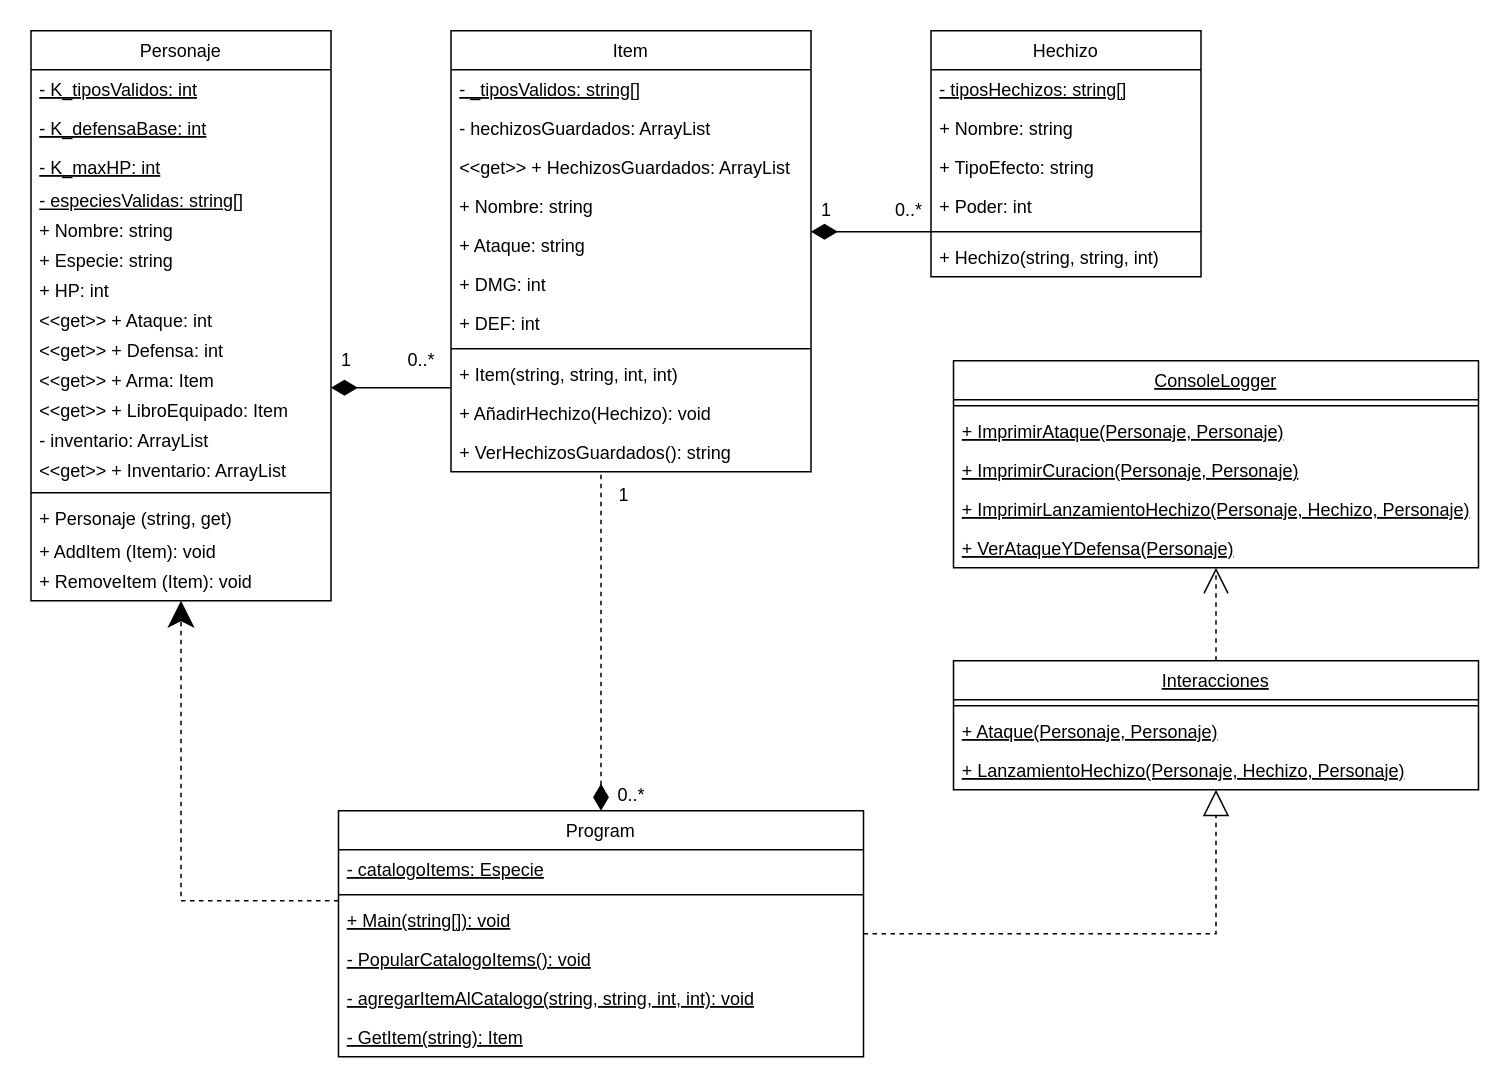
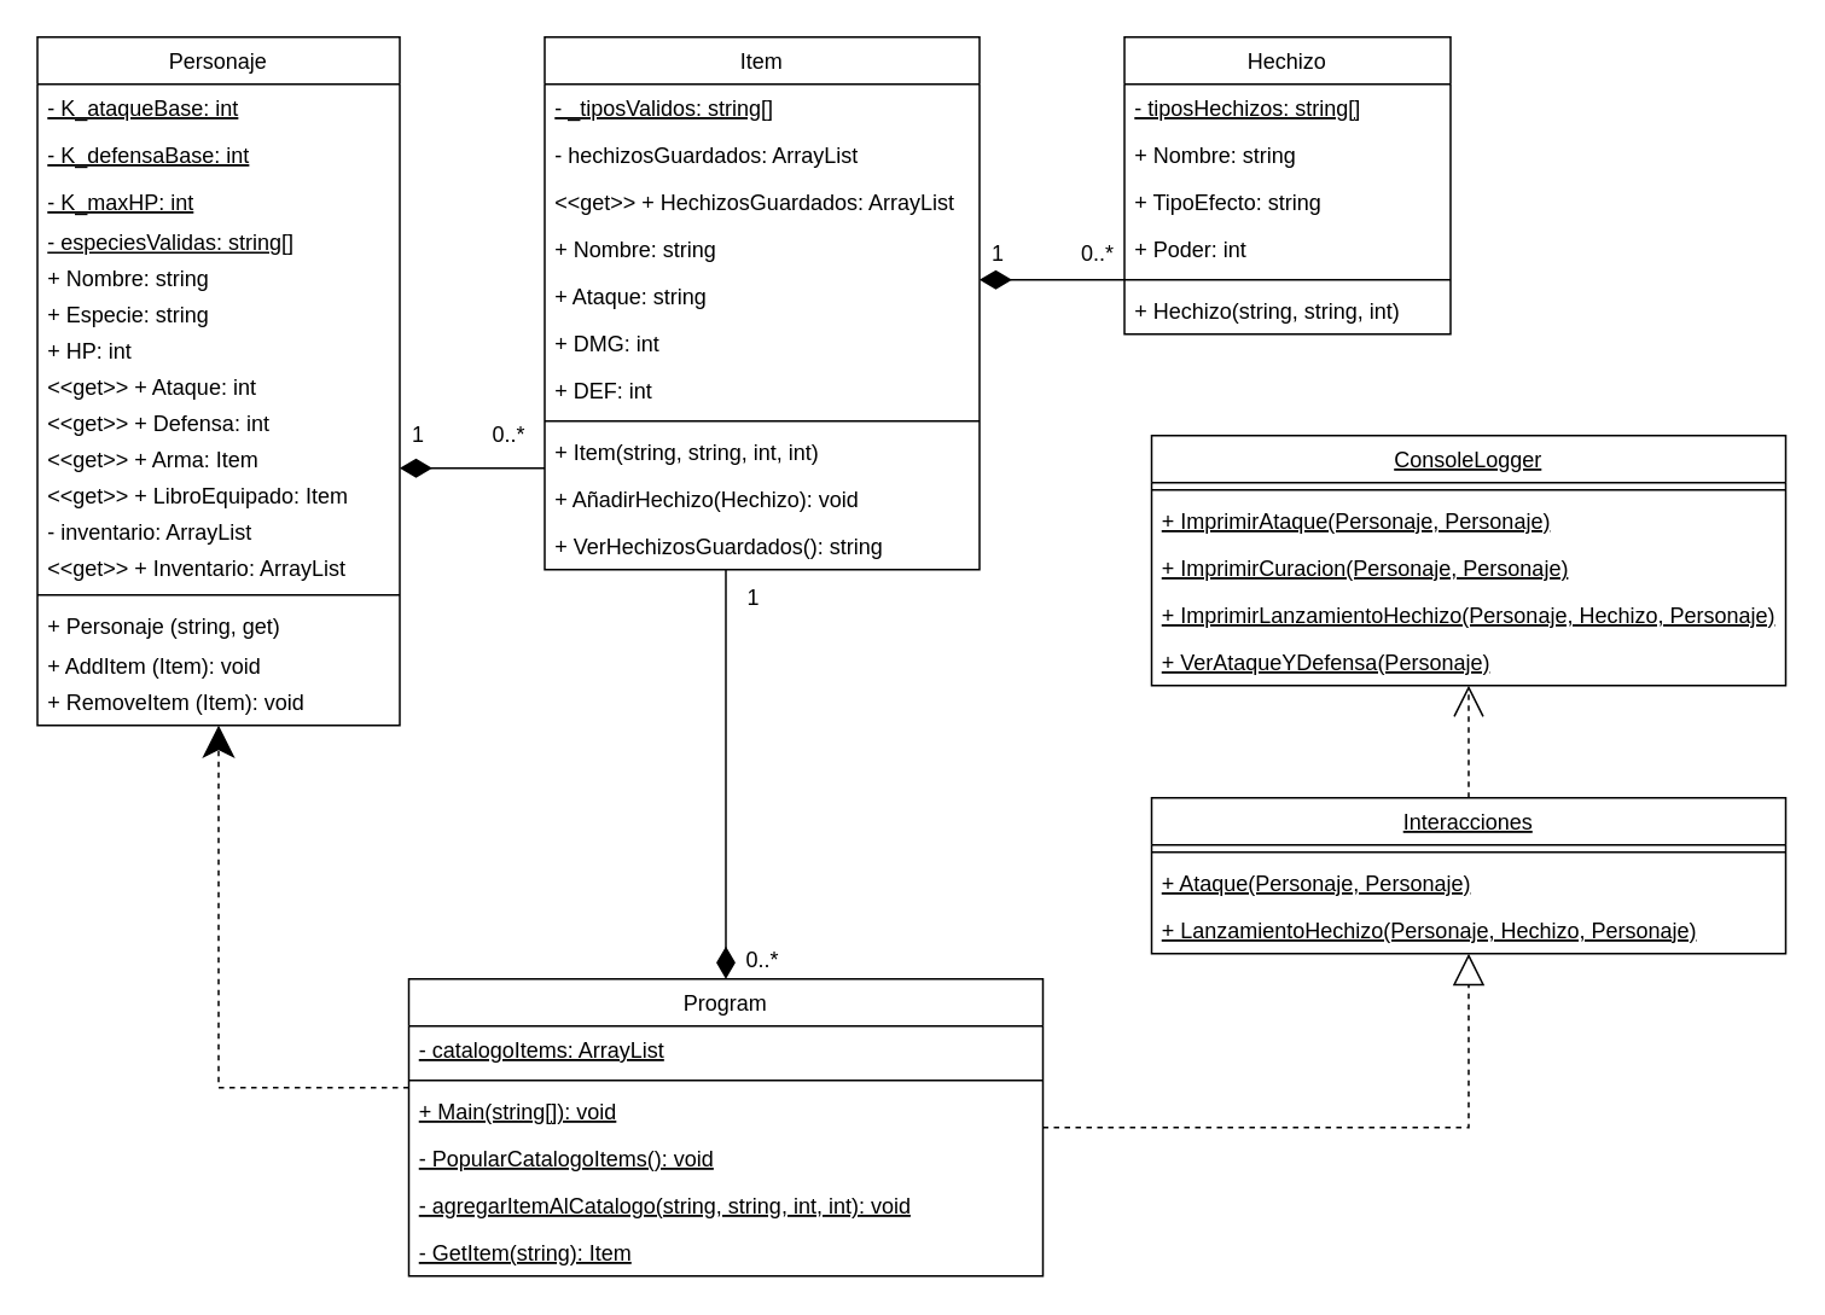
- <mxCell id="3" value="- K_tiposValidos: int" style="text;align=left;verticalAlign=top;spacingLeft=4;spacingRight=4;overflow=hidden;rotatable=0;points=[[0,0.5],[1,0.5]];portConstraint=eastwest;fontStyle=4" parent="2" vertex="1"><mxGeometry y="26" width="200" height="26" as="geometry" /></mxCell>
+ <mxCell id="3" value="- K_ataqueBase: int" style="text;align=left;verticalAlign=top;spacingLeft=4;spacingRight=4;overflow=hidden;rotatable=0;points=[[0,0.5],[1,0.5]];portConstraint=eastwest;fontStyle=4" parent="2" vertex="1"><mxGeometry y="26" width="200" height="26" as="geometry" /></mxCell>
- <mxCell id="53" style="edgeStyle=orthogonalEdgeStyle;rounded=0;orthogonalLoop=1;jettySize=auto;html=1;endArrow=none;endFill=0;endSize=15;startArrow=diamondThin;startFill=1;startSize=15;dashed=1;" parent="1" source="55" target="21" edge="1"><mxGeometry relative="1" as="geometry"><Array as="points"><mxPoint x="420" y="600" /><mxPoint x="420" y="600" /></Array></mxGeometry></mxCell>
+ <mxCell id="53" style="edgeStyle=orthogonalEdgeStyle;rounded=0;orthogonalLoop=1;jettySize=auto;html=1;endArrow=none;endFill=0;endSize=15;startArrow=diamondThin;startFill=1;startSize=15;" parent="1" source="55" target="21" edge="1"><mxGeometry relative="1" as="geometry"><Array as="points"><mxPoint x="420" y="600" /><mxPoint x="420" y="600" /></Array></mxGeometry></mxCell>
- <mxCell id="56" value="- catalogoItems: Especie" style="text;strokeColor=none;fillColor=none;align=left;verticalAlign=top;spacingLeft=4;spacingRight=4;overflow=hidden;rotatable=0;points=[[0,0.5],[1,0.5]];portConstraint=eastwest;fontStyle=4" parent="55" vertex="1"><mxGeometry y="26" width="350" height="26" as="geometry" /></mxCell>
+ <mxCell id="56" value="- catalogoItems: ArrayList" style="text;strokeColor=none;fillColor=none;align=left;verticalAlign=top;spacingLeft=4;spacingRight=4;overflow=hidden;rotatable=0;points=[[0,0.5],[1,0.5]];portConstraint=eastwest;fontStyle=4" parent="55" vertex="1"><mxGeometry y="26" width="350" height="26" as="geometry" /></mxCell>
